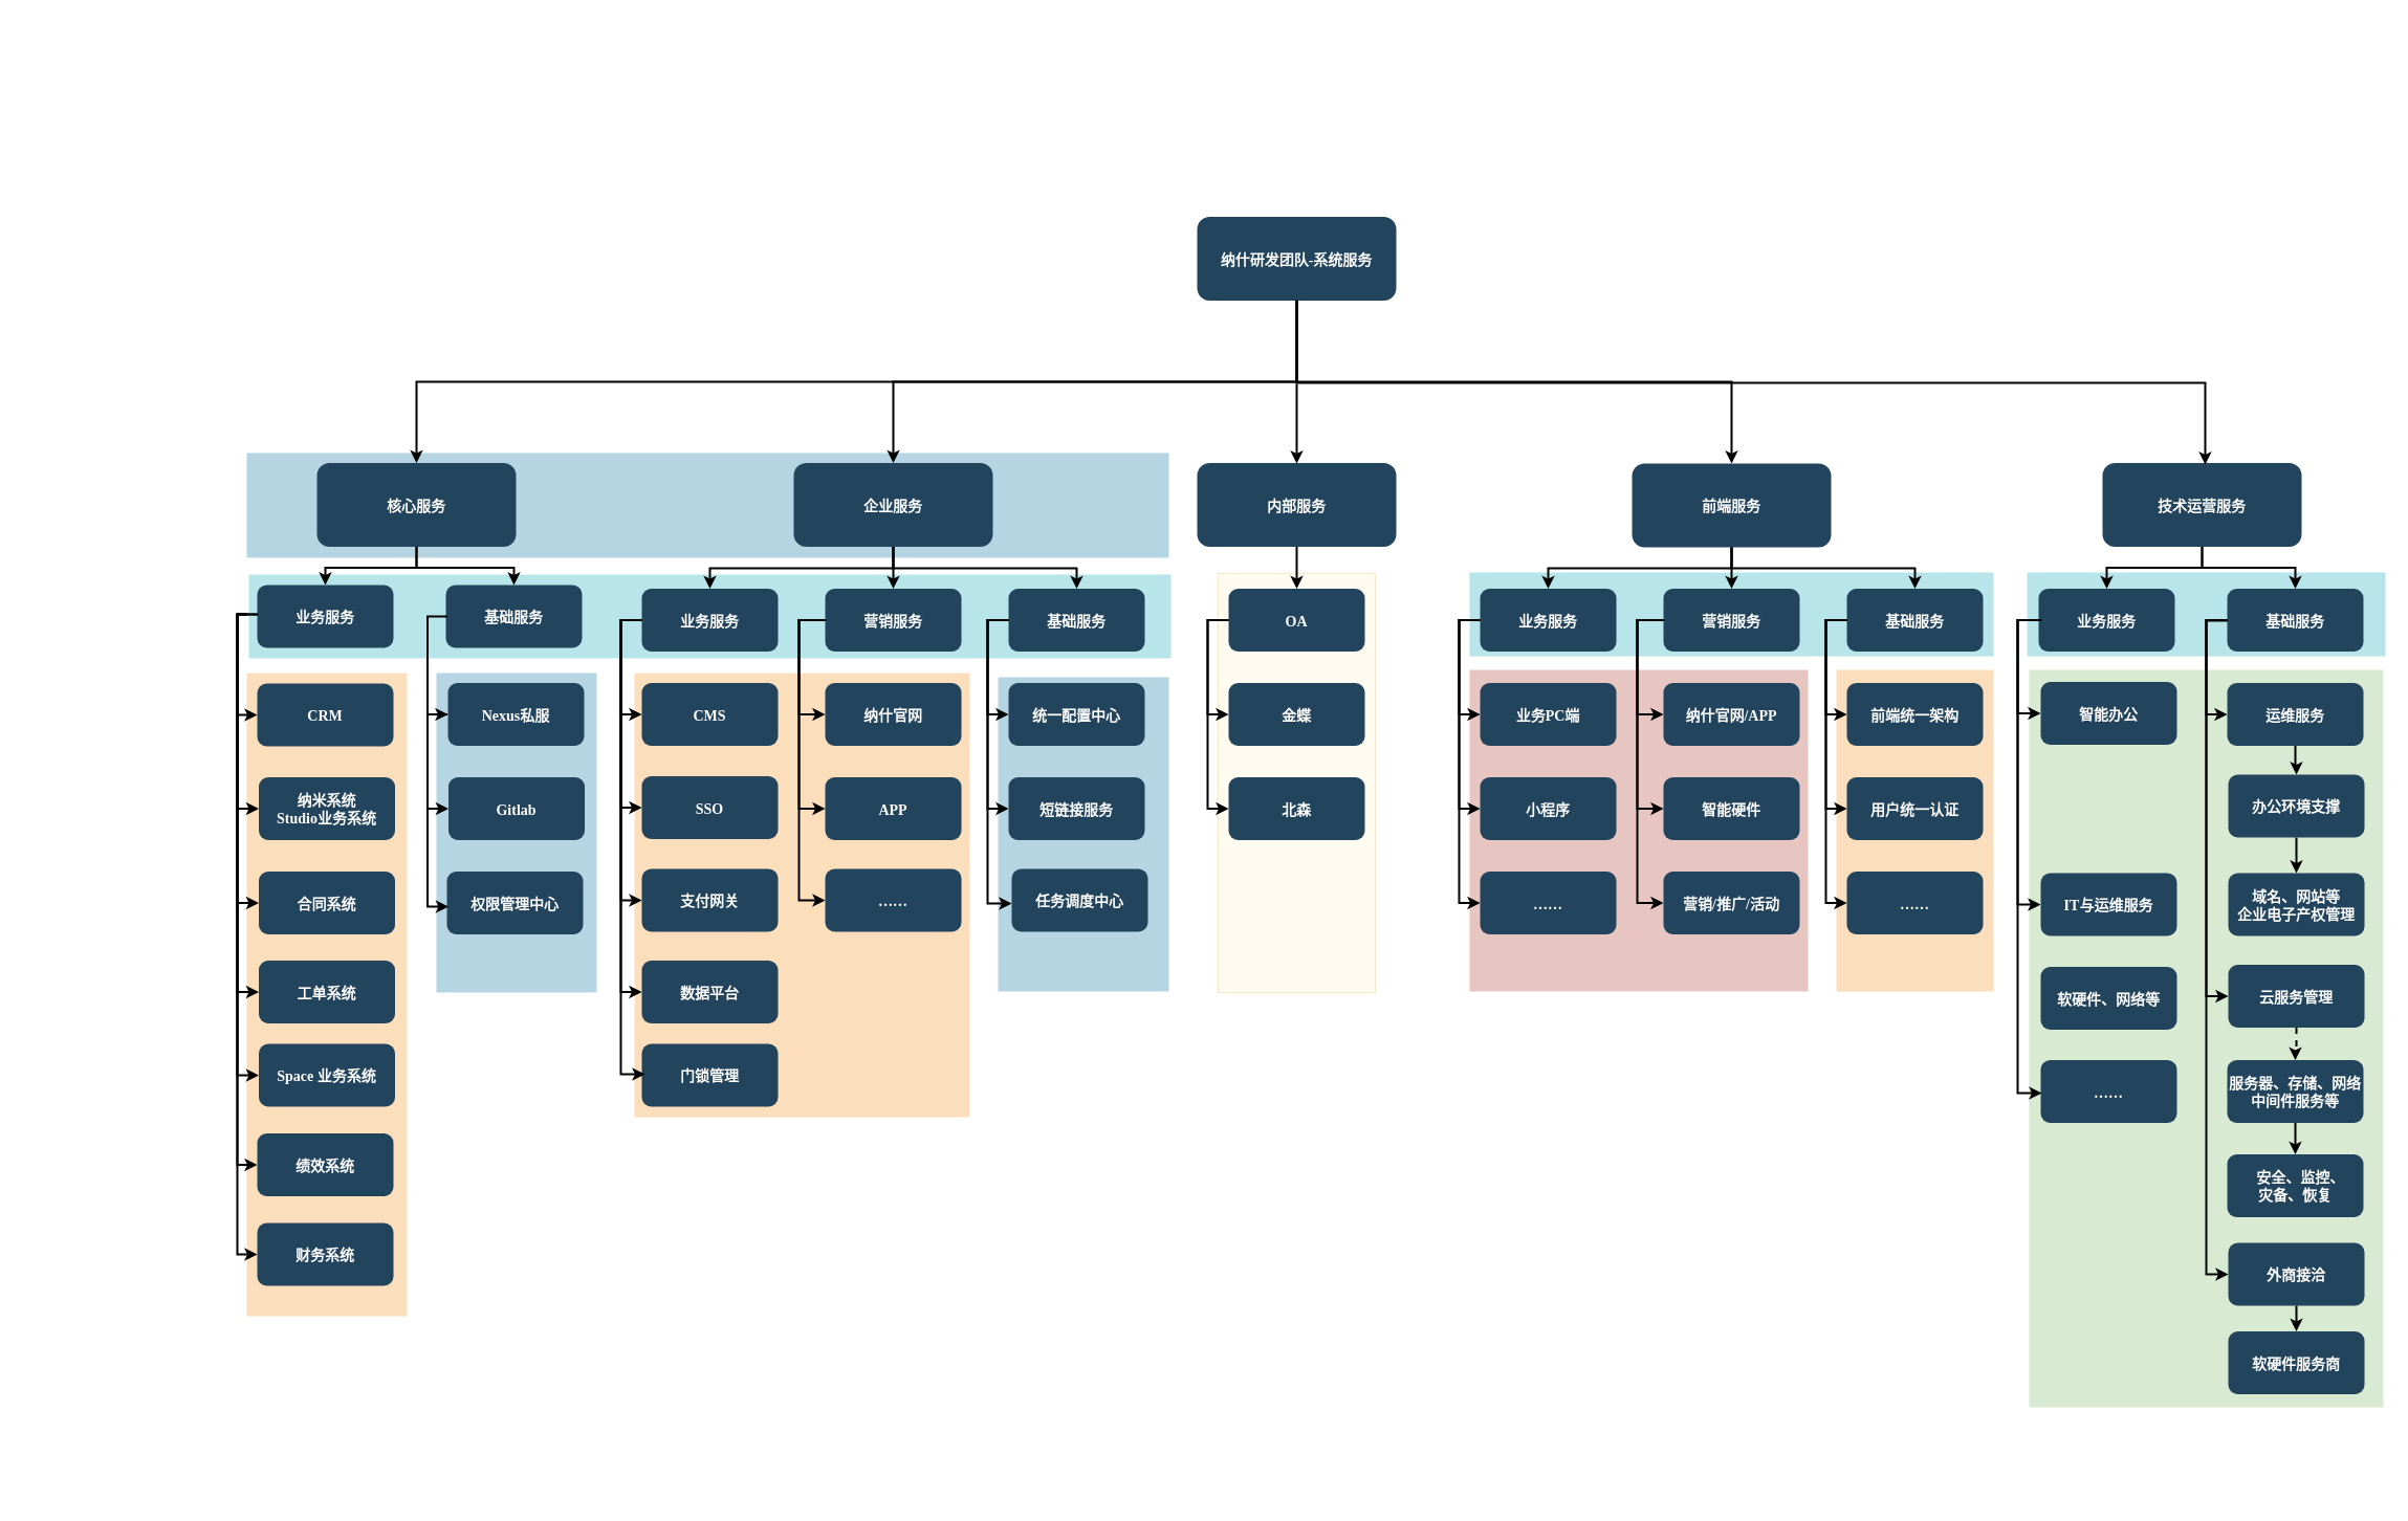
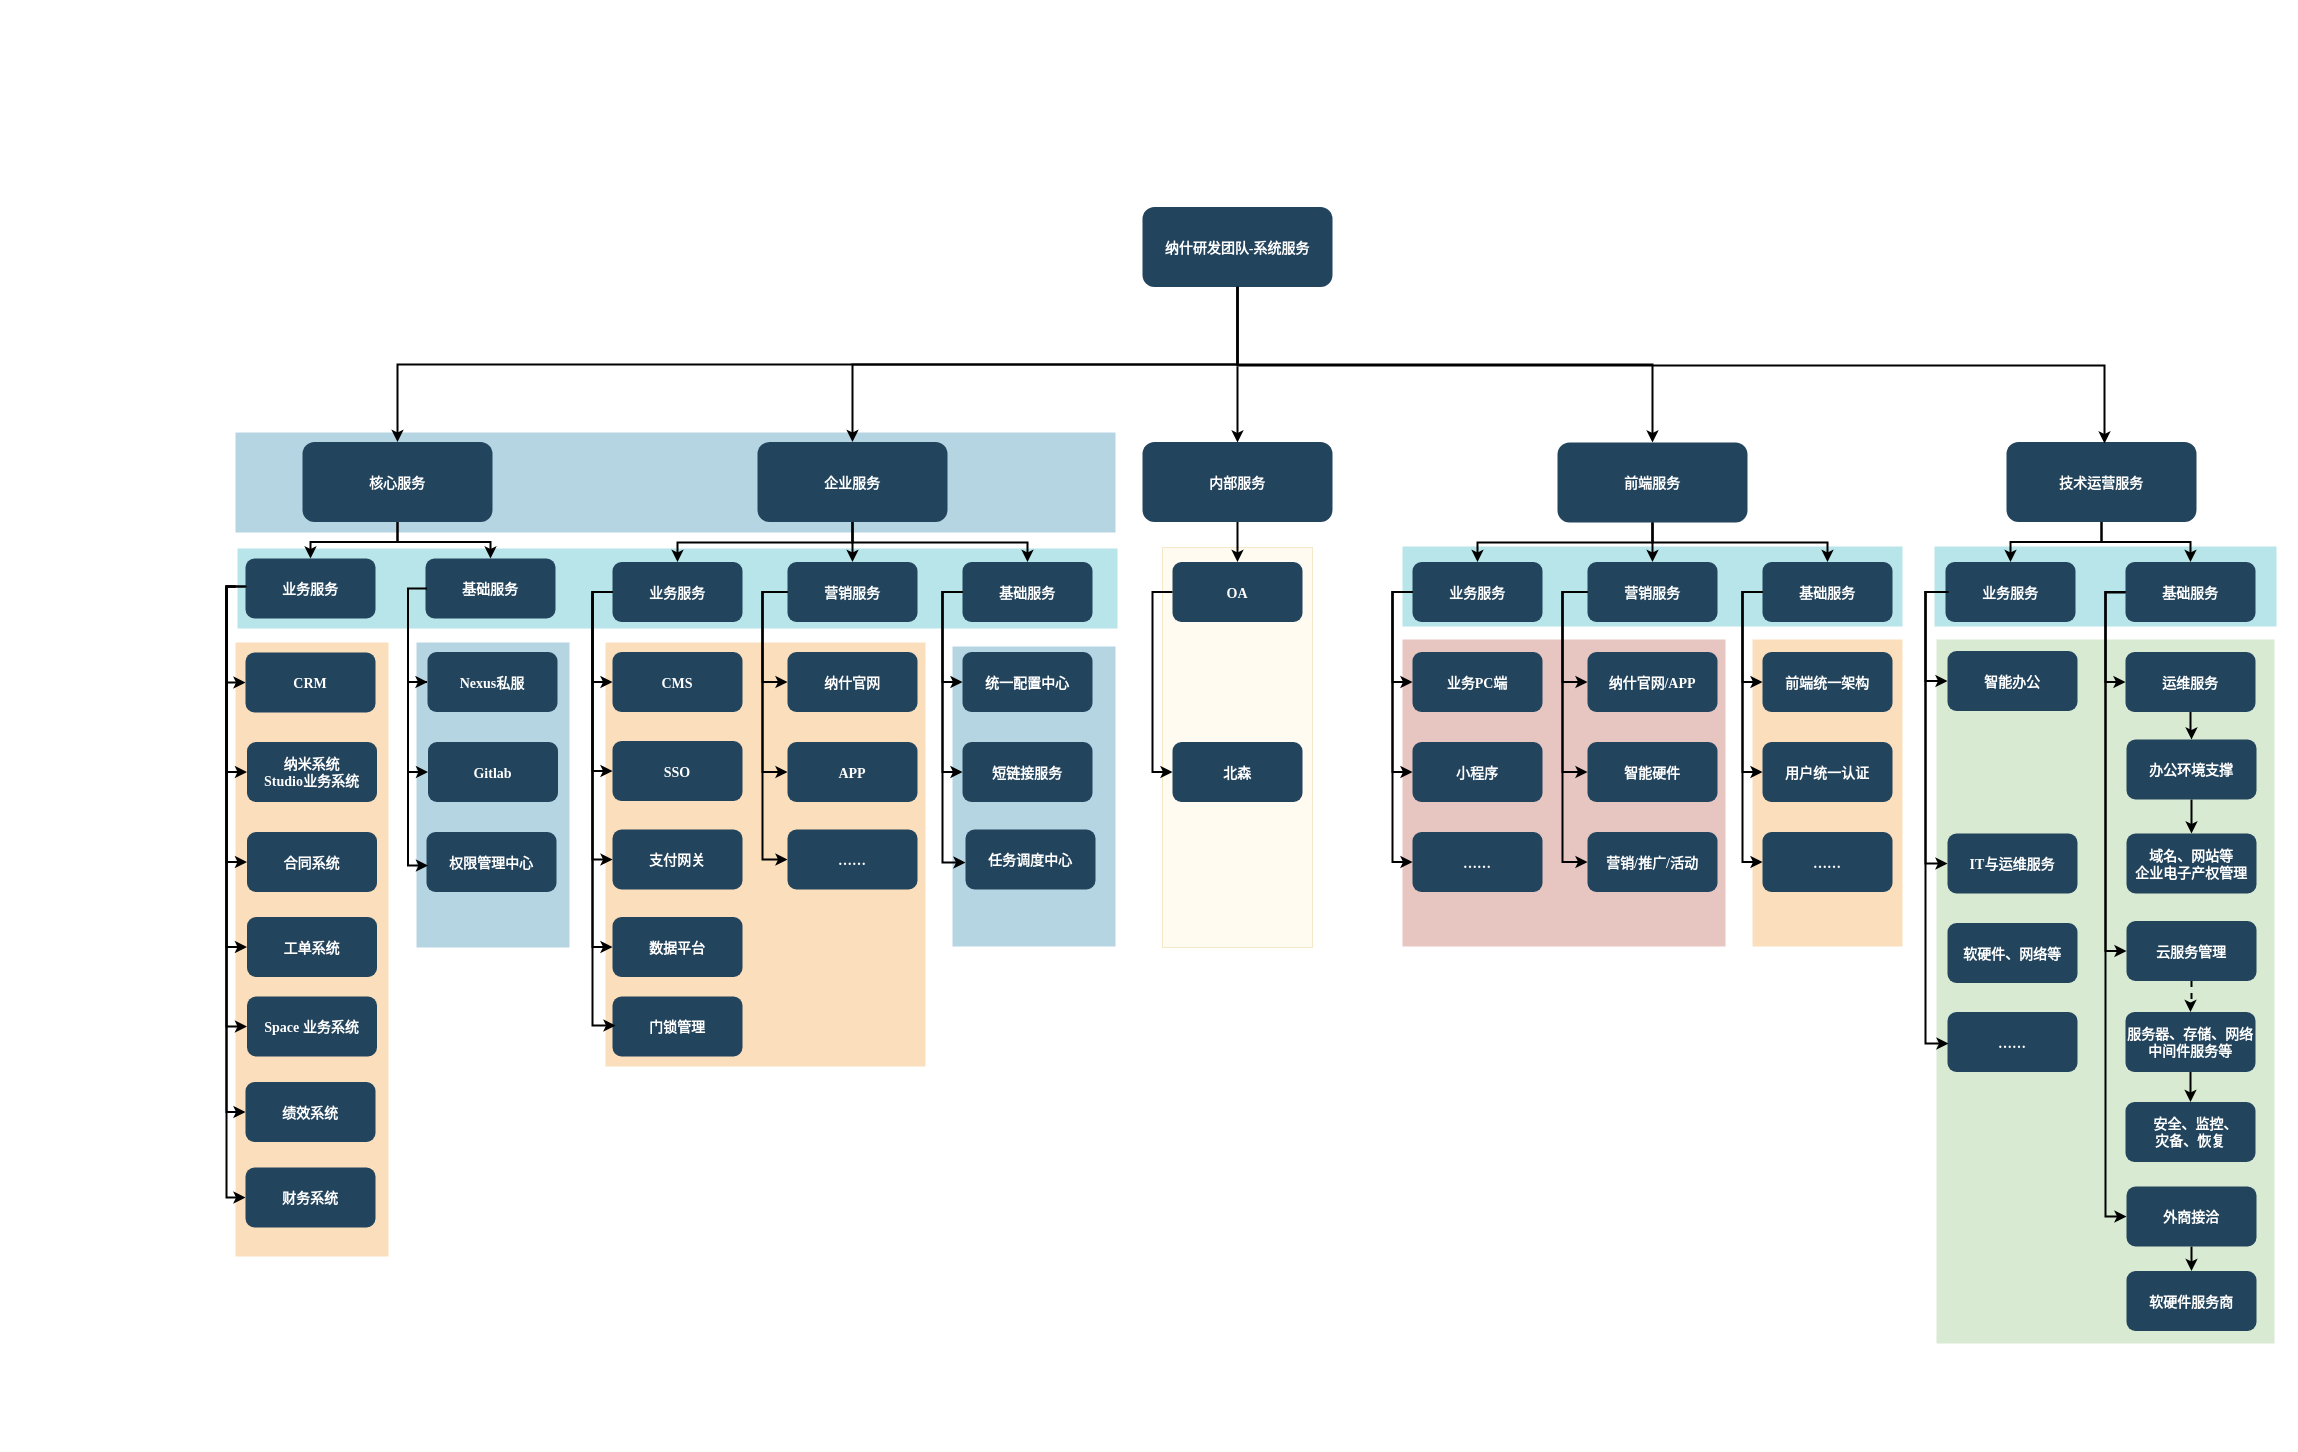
- <mxCell id="63" value="" style="edgeStyle=elbowEdgeStyle;elbow=horizontal;strokeWidth=2;rounded=0" parent="1" source="37" target="38" edge="1"><mxGeometry x="-23" y="135.5" width="100" height="100" as="geometry"><mxPoint x="172" y="341.5" as="sourcePoint" /><mxPoint x="272" y="241.5" as="targetPoint" /><Array as="points"><mxPoint x="1152" y="641.5" /></Array></mxGeometry></mxCell>
- <mxCell id="38" value="金蝶" style="rounded=1;fillColor=#23445D;gradientColor=none;strokeColor=none;fontColor=#FFFFFF;fontStyle=1;fontFamily=Tahoma;fontSize=14" parent="1" vertex="1"><mxGeometry x="1172" y="651.5" width="130" height="60" as="geometry" /></mxCell>
